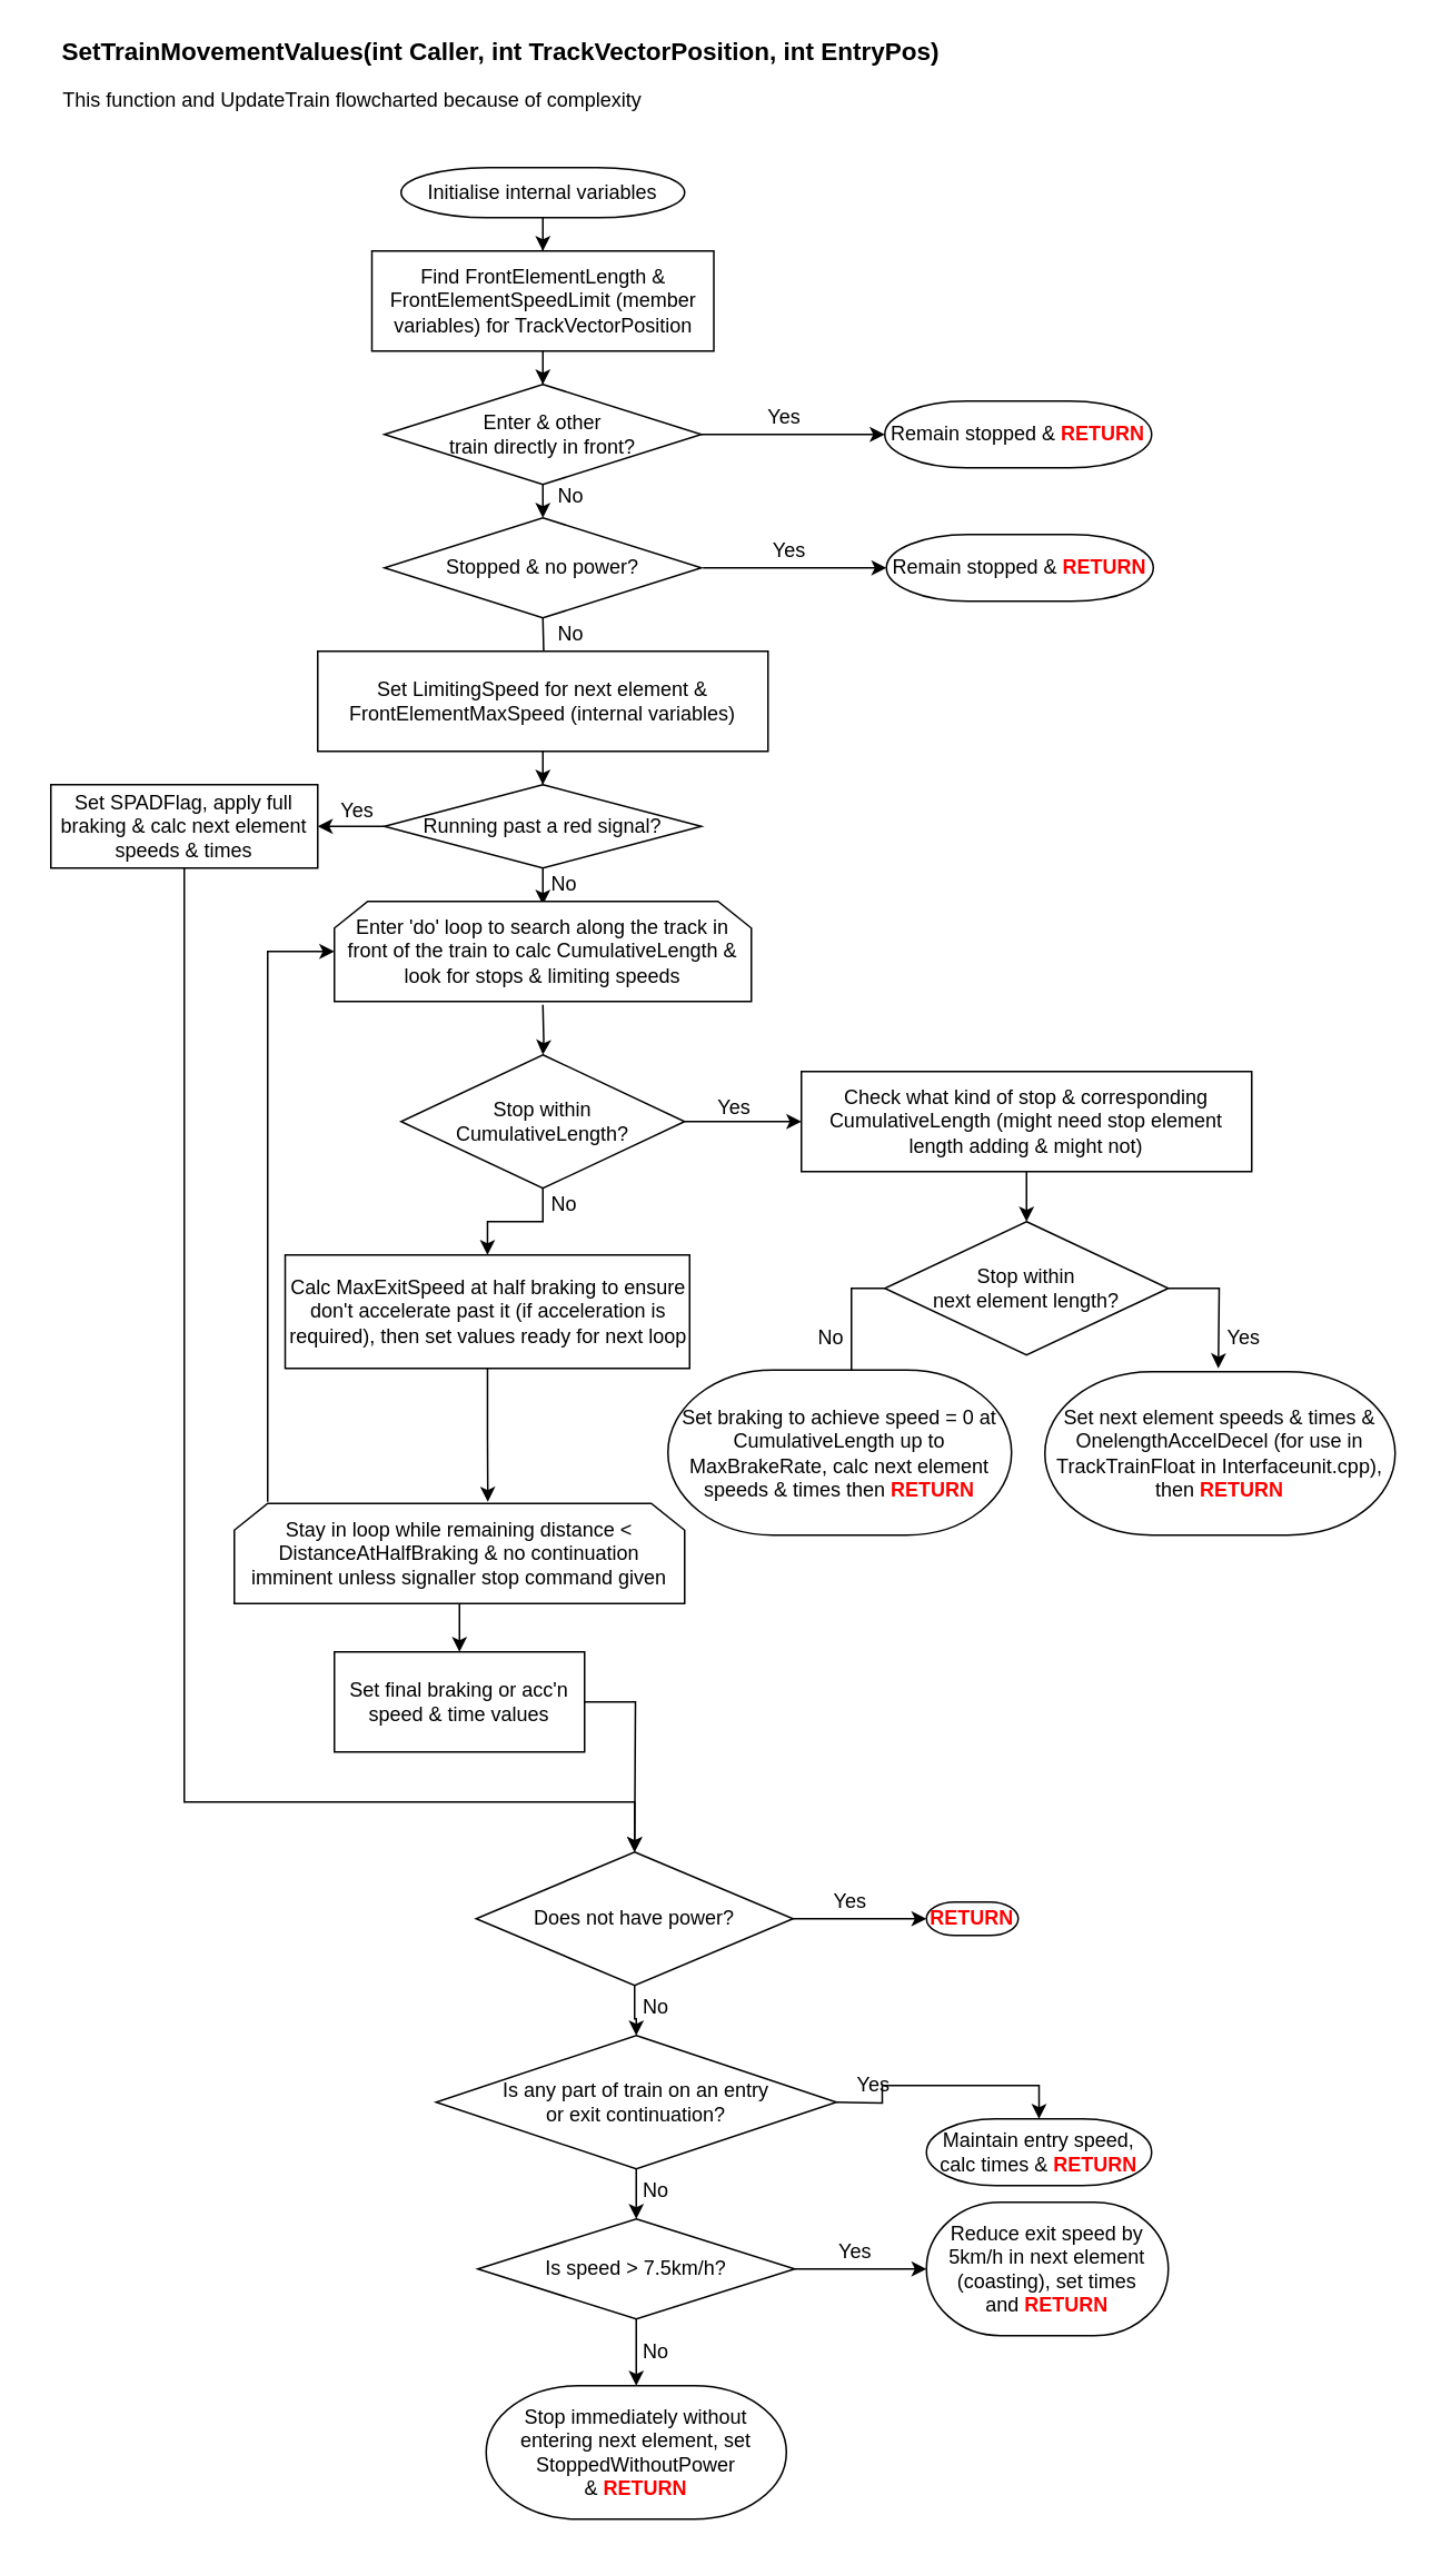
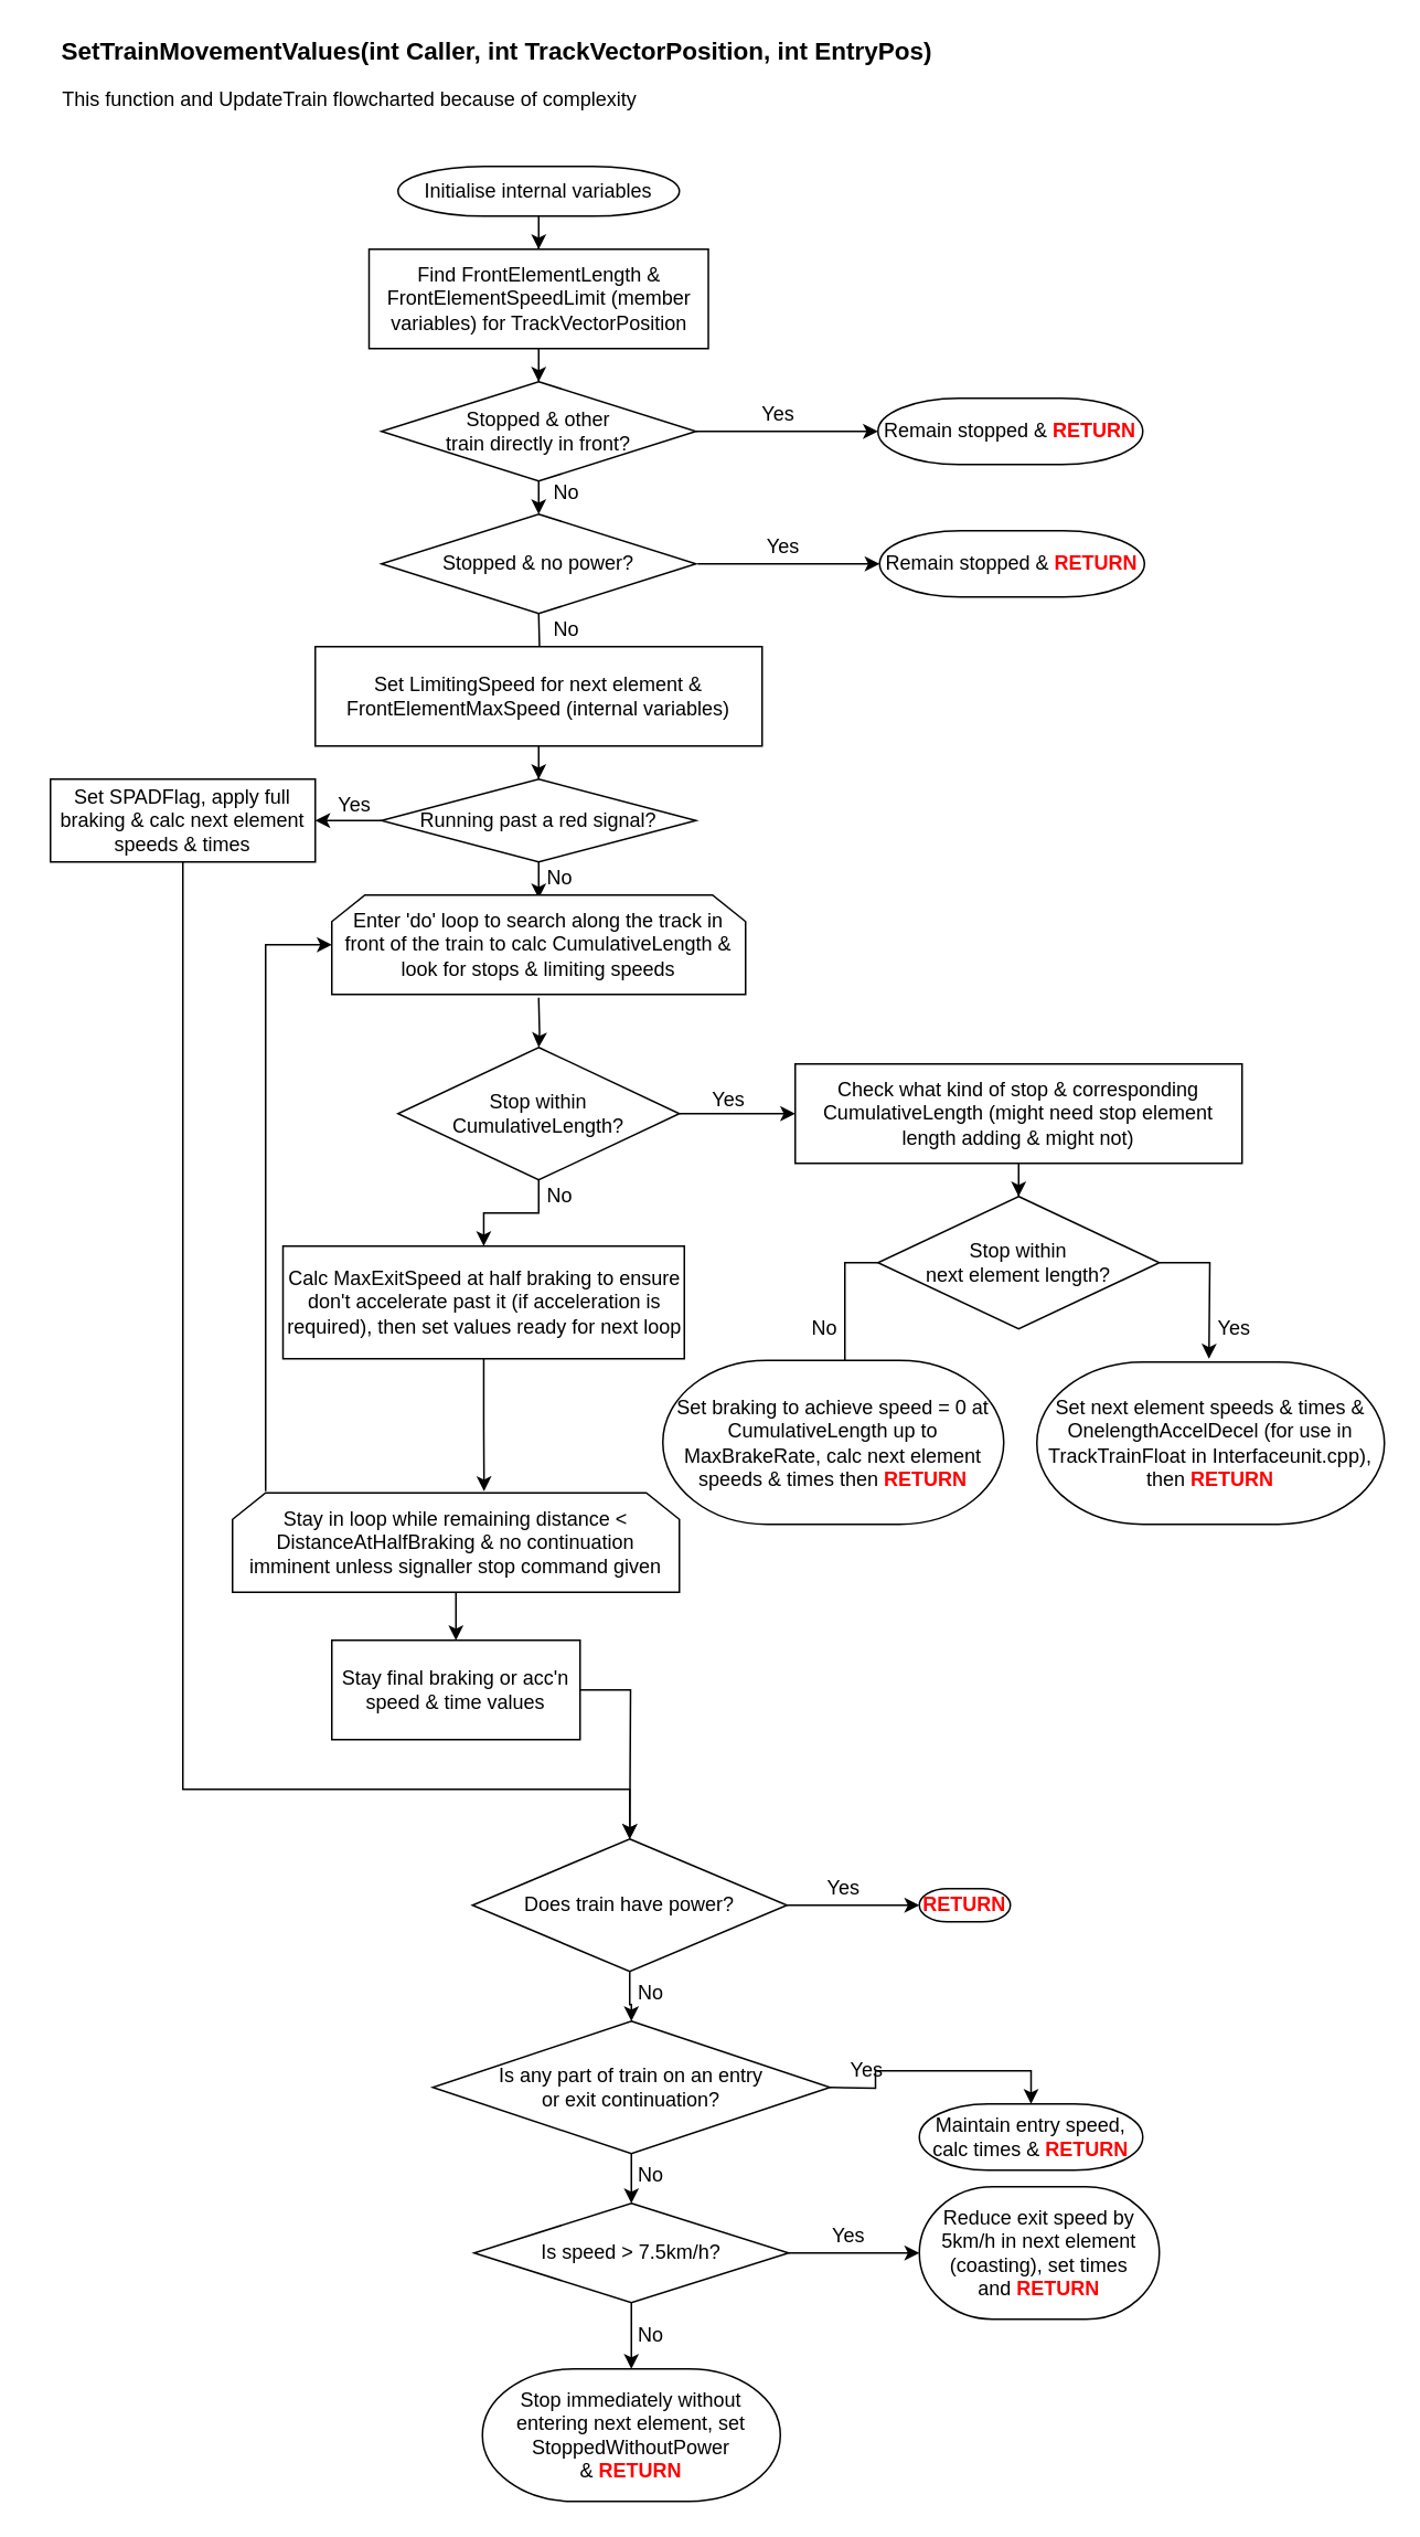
- <mxCell id="26" value="&lt;span&gt;Enter &amp;amp; other&lt;br&gt;train directly in front?&lt;/span&gt;" style="rhombus;whiteSpace=wrap;html=1;" parent="1" vertex="1"><mxGeometry x="230" y="230" width="190" height="60" as="geometry" /></mxCell>
+ <mxCell id="26" value="&lt;span&gt;Stopped &amp;amp; other&lt;br&gt;train directly in front?&lt;/span&gt;" style="rhombus;whiteSpace=wrap;html=1;" parent="1" vertex="1"><mxGeometry x="230" y="230" width="190" height="60" as="geometry" /></mxCell>
- <mxCell id="20" value="Stop within&lt;br&gt;next element length?" style="rhombus;whiteSpace=wrap;html=1;" parent="1" vertex="1"><mxGeometry x="530" y="732" width="170" height="80" as="geometry" /></mxCell>
+ <mxCell id="20" value="Stop within&lt;br&gt;next element length?" style="rhombus;whiteSpace=wrap;html=1;" parent="1" vertex="1"><mxGeometry x="530" y="722" width="170" height="80" as="geometry" /></mxCell>
- <mxCell id="50" value="Set final braking or acc'n speed &amp;amp; time values" style="rounded=0;whiteSpace=wrap;html=1;" parent="1" vertex="1"><mxGeometry x="200" y="990" width="150" height="60" as="geometry" /></mxCell>
+ <mxCell id="50" value="Stay final braking or acc'n speed &amp;amp; time values" style="rounded=0;whiteSpace=wrap;html=1;" parent="1" vertex="1"><mxGeometry x="200" y="990" width="150" height="60" as="geometry" /></mxCell>
- <mxCell id="53" value="Does not have power?" style="rhombus;whiteSpace=wrap;html=1;" parent="1" vertex="1"><mxGeometry x="285" y="1110" width="190" height="80" as="geometry" /></mxCell>
+ <mxCell id="53" value="Does train have power?" style="rhombus;whiteSpace=wrap;html=1;" parent="1" vertex="1"><mxGeometry x="285" y="1110" width="190" height="80" as="geometry" /></mxCell>
